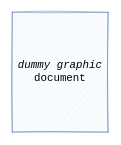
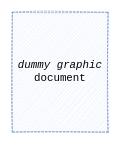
- <mxCell id="2" value="&lt;font style=&quot;font-size: 18px;&quot; face=&quot;Courier New&quot;&gt;&lt;i&gt;dummy graphic&lt;/i&gt;&lt;br&gt;document&lt;/font&gt;" style="rounded=0;whiteSpace=wrap;html=1;sketch=1;fillColor=#dae8fc;strokeColor=#6c8ebf;" vertex="1" parent="1"><mxGeometry x="20" y="20" width="160" height="200" as="geometry" /></mxCell>
+ <mxCell id="2" value="&lt;font style=&quot;font-size: 18px;&quot; face=&quot;Courier New&quot;&gt;&lt;i&gt;dummy graphic&lt;/i&gt;&lt;br&gt;document&lt;/font&gt;" style="rounded=0;whiteSpace=wrap;html=1;sketch=1;fillColor=#dae8fc;strokeColor=#6c8ebf;dashed=1;" vertex="1" parent="1"><mxGeometry x="20" y="20" width="160" height="200" as="geometry" /></mxCell>
